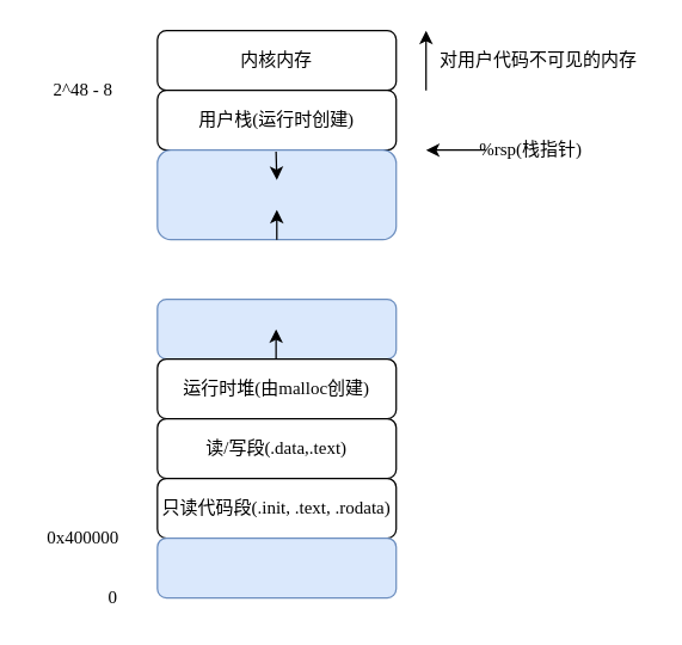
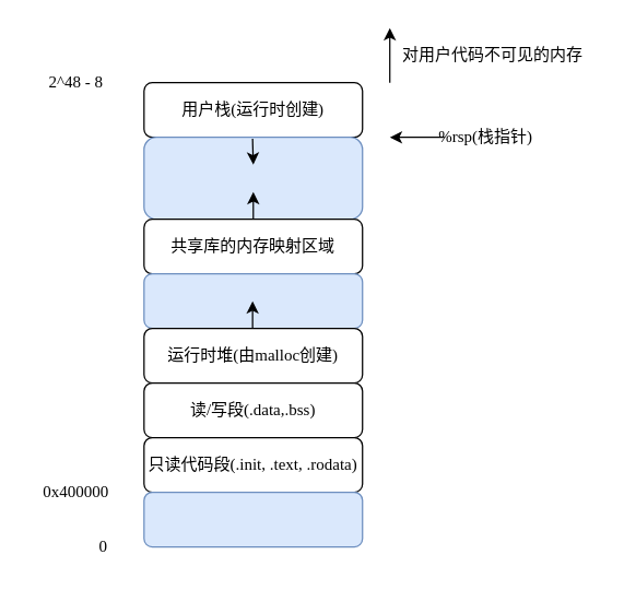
- <mxCell id="2" value="内核内存" style="rounded=1;whiteSpace=wrap;html=1;fontFamily=Comic Sans MS;" parent="1" vertex="1"><mxGeometry x="105" y="20" width="160" height="40" as="geometry" /></mxCell>
+ <mxCell id="5" value="共享库的内存映射区域" style="rounded=1;whiteSpace=wrap;html=1;fontFamily=Comic Sans MS;" parent="1" vertex="1"><mxGeometry x="105" y="160" width="160" height="40" as="geometry" /></mxCell>
- <mxCell id="8" value="读/写段(.data,.text)" style="rounded=1;whiteSpace=wrap;html=1;fontFamily=Comic Sans MS;" parent="1" vertex="1"><mxGeometry x="105" y="280" width="160" height="40" as="geometry" /></mxCell>
+ <mxCell id="8" value="读/写段(.data,.bss)" style="rounded=1;whiteSpace=wrap;html=1;fontFamily=Comic Sans MS;" parent="1" vertex="1"><mxGeometry x="105" y="280" width="160" height="40" as="geometry" /></mxCell>
